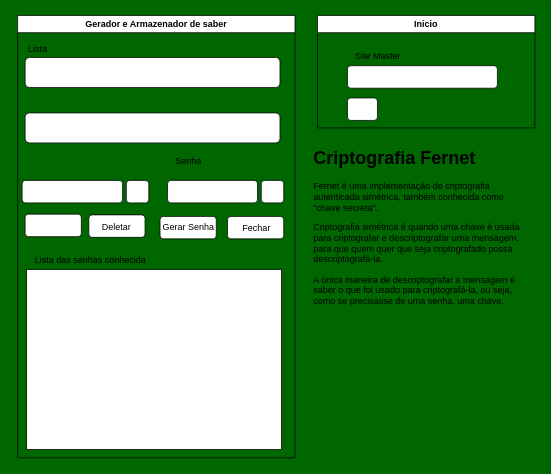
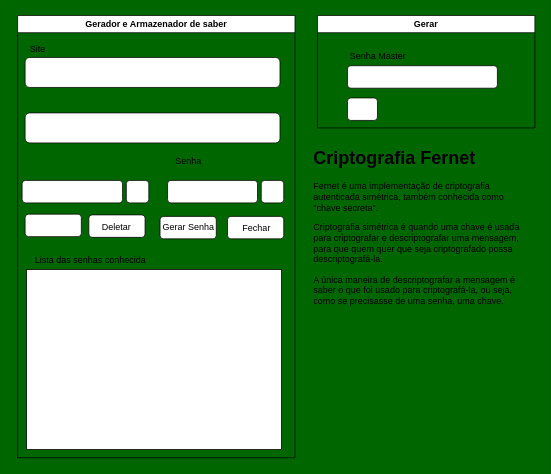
- <mxCell id="2" value="Inicio" style="swimlane;" parent="1" vertex="1"><mxGeometry x="423" y="20" width="290" height="150" as="geometry" /></mxCell>
+ <mxCell id="2" value="Gerar" style="swimlane;" parent="1" vertex="1"><mxGeometry x="423" y="20" width="290" height="150" as="geometry" /></mxCell>
- <mxCell id="7" value="Lista" style="text;html=1;strokeColor=none;fillColor=none;align=center;verticalAlign=middle;whiteSpace=wrap;rounded=0;" parent="6" vertex="1"><mxGeometry x="-3" y="30" width="60" height="30" as="geometry" /></mxCell>
+ <mxCell id="7" value="Site" style="text;html=1;strokeColor=none;fillColor=none;align=center;verticalAlign=middle;whiteSpace=wrap;rounded=0;" parent="6" vertex="1"><mxGeometry x="-3" y="30" width="60" height="30" as="geometry" /></mxCell>
- <mxCell id="4" value="Site Master" style="text;html=1;strokeColor=none;fillColor=none;align=center;verticalAlign=middle;whiteSpace=wrap;rounded=0;" parent="2" vertex="1"><mxGeometry x="31" y="40" width="100" height="30" as="geometry" /></mxCell>
+ <mxCell id="4" value="Senha Master" style="text;html=1;strokeColor=none;fillColor=none;align=center;verticalAlign=middle;whiteSpace=wrap;rounded=0;" parent="2" vertex="1"><mxGeometry x="31" y="40" width="100" height="30" as="geometry" /></mxCell>
